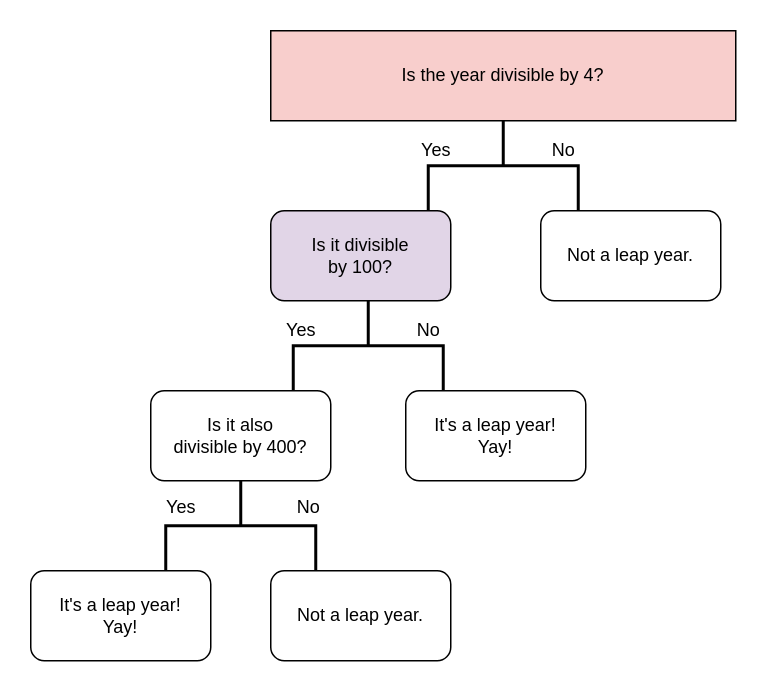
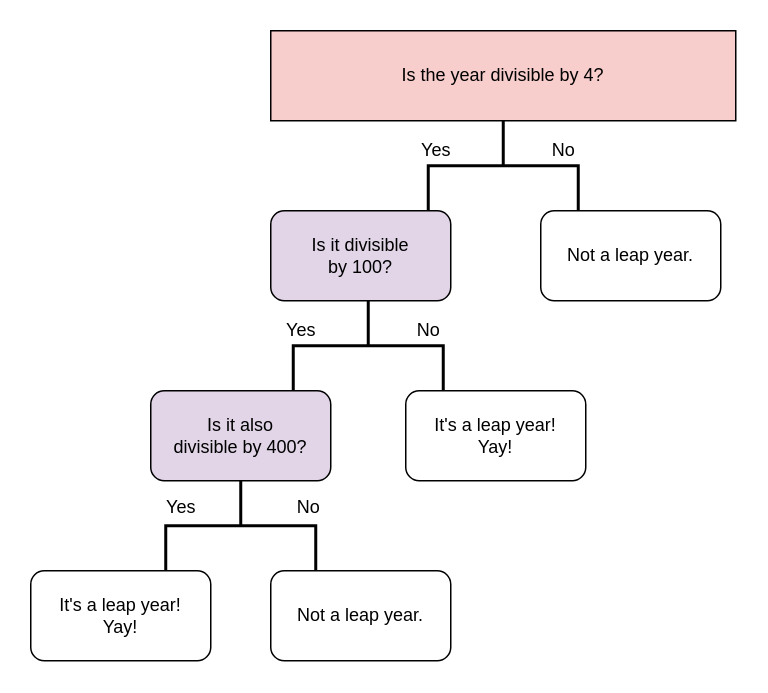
- <mxCell id="13" value="&lt;span&gt;Is it also&lt;/span&gt;&lt;br&gt;&lt;span&gt;divisible by 400?&lt;/span&gt;" style="rounded=1;whiteSpace=wrap;html=1;" parent="1" vertex="1"><mxGeometry x="100" y="260" width="120" height="60" as="geometry" /></mxCell>
+ <mxCell id="13" value="&lt;span&gt;Is it also&lt;/span&gt;&lt;br&gt;&lt;span&gt;divisible by 400?&lt;/span&gt;" style="rounded=1;whiteSpace=wrap;html=1;fillColor=#e1d5e7;" parent="1" vertex="1"><mxGeometry x="100" y="260" width="120" height="60" as="geometry" /></mxCell>
